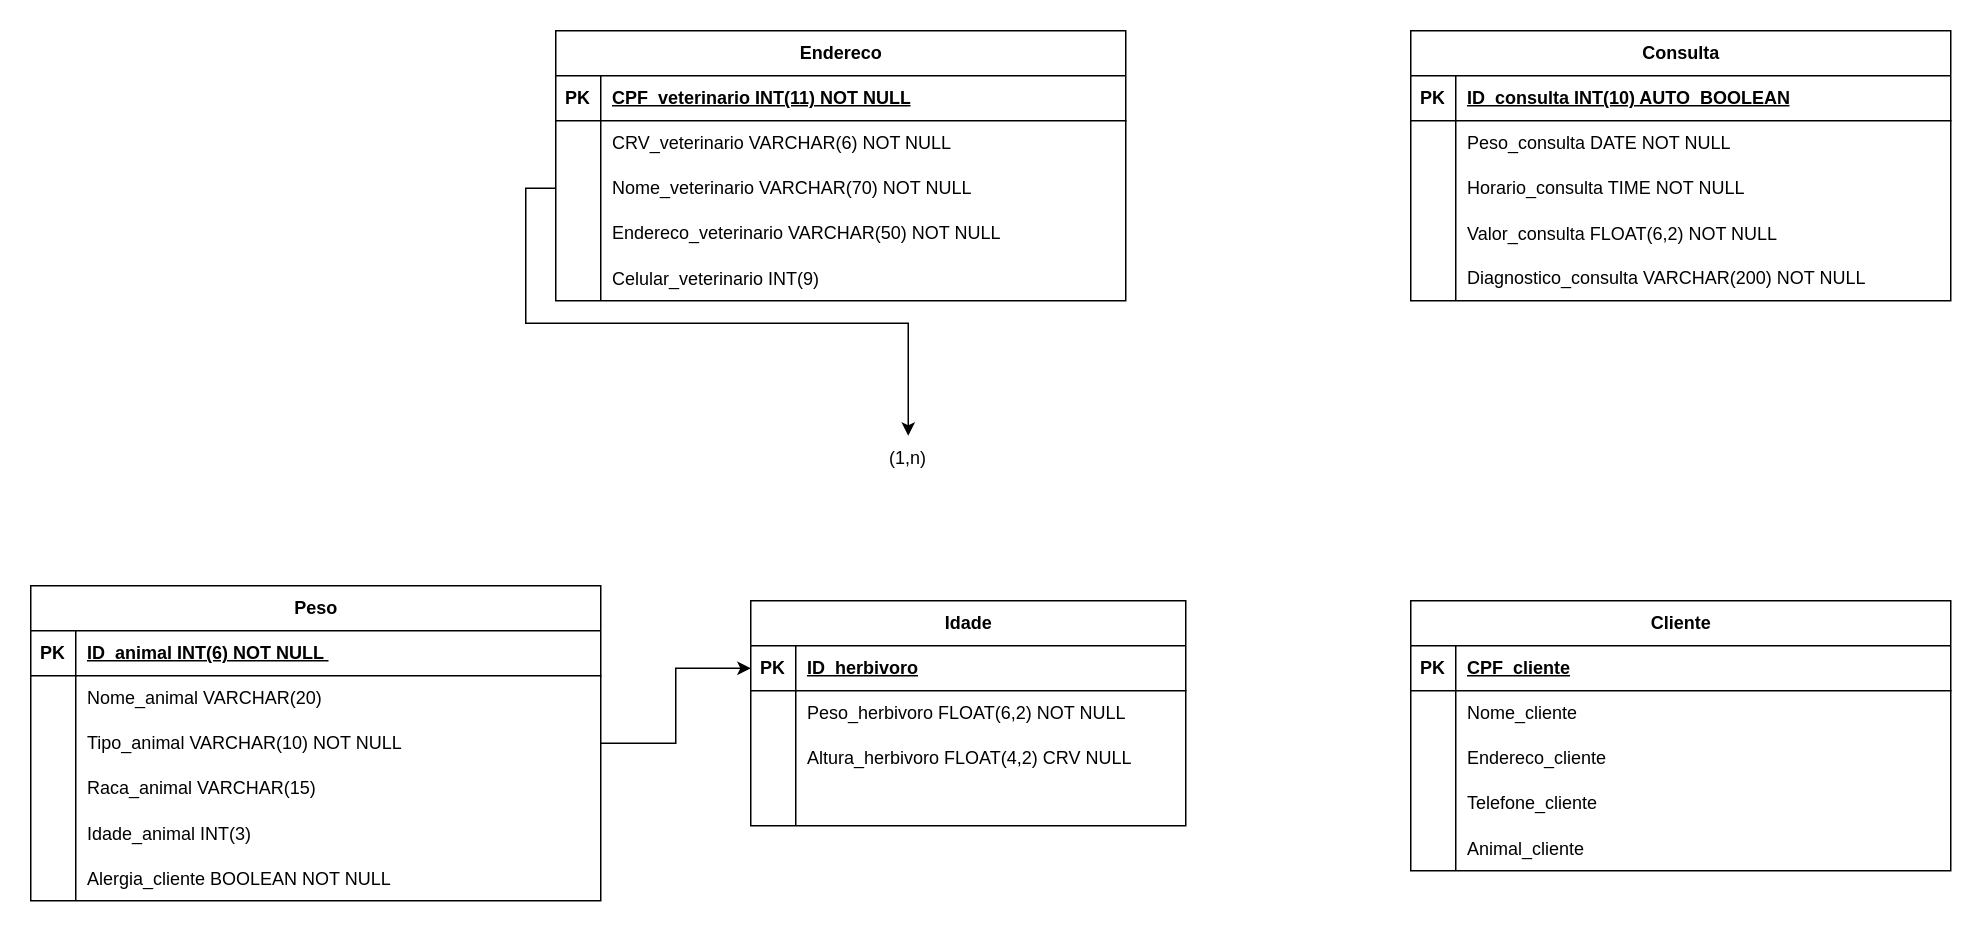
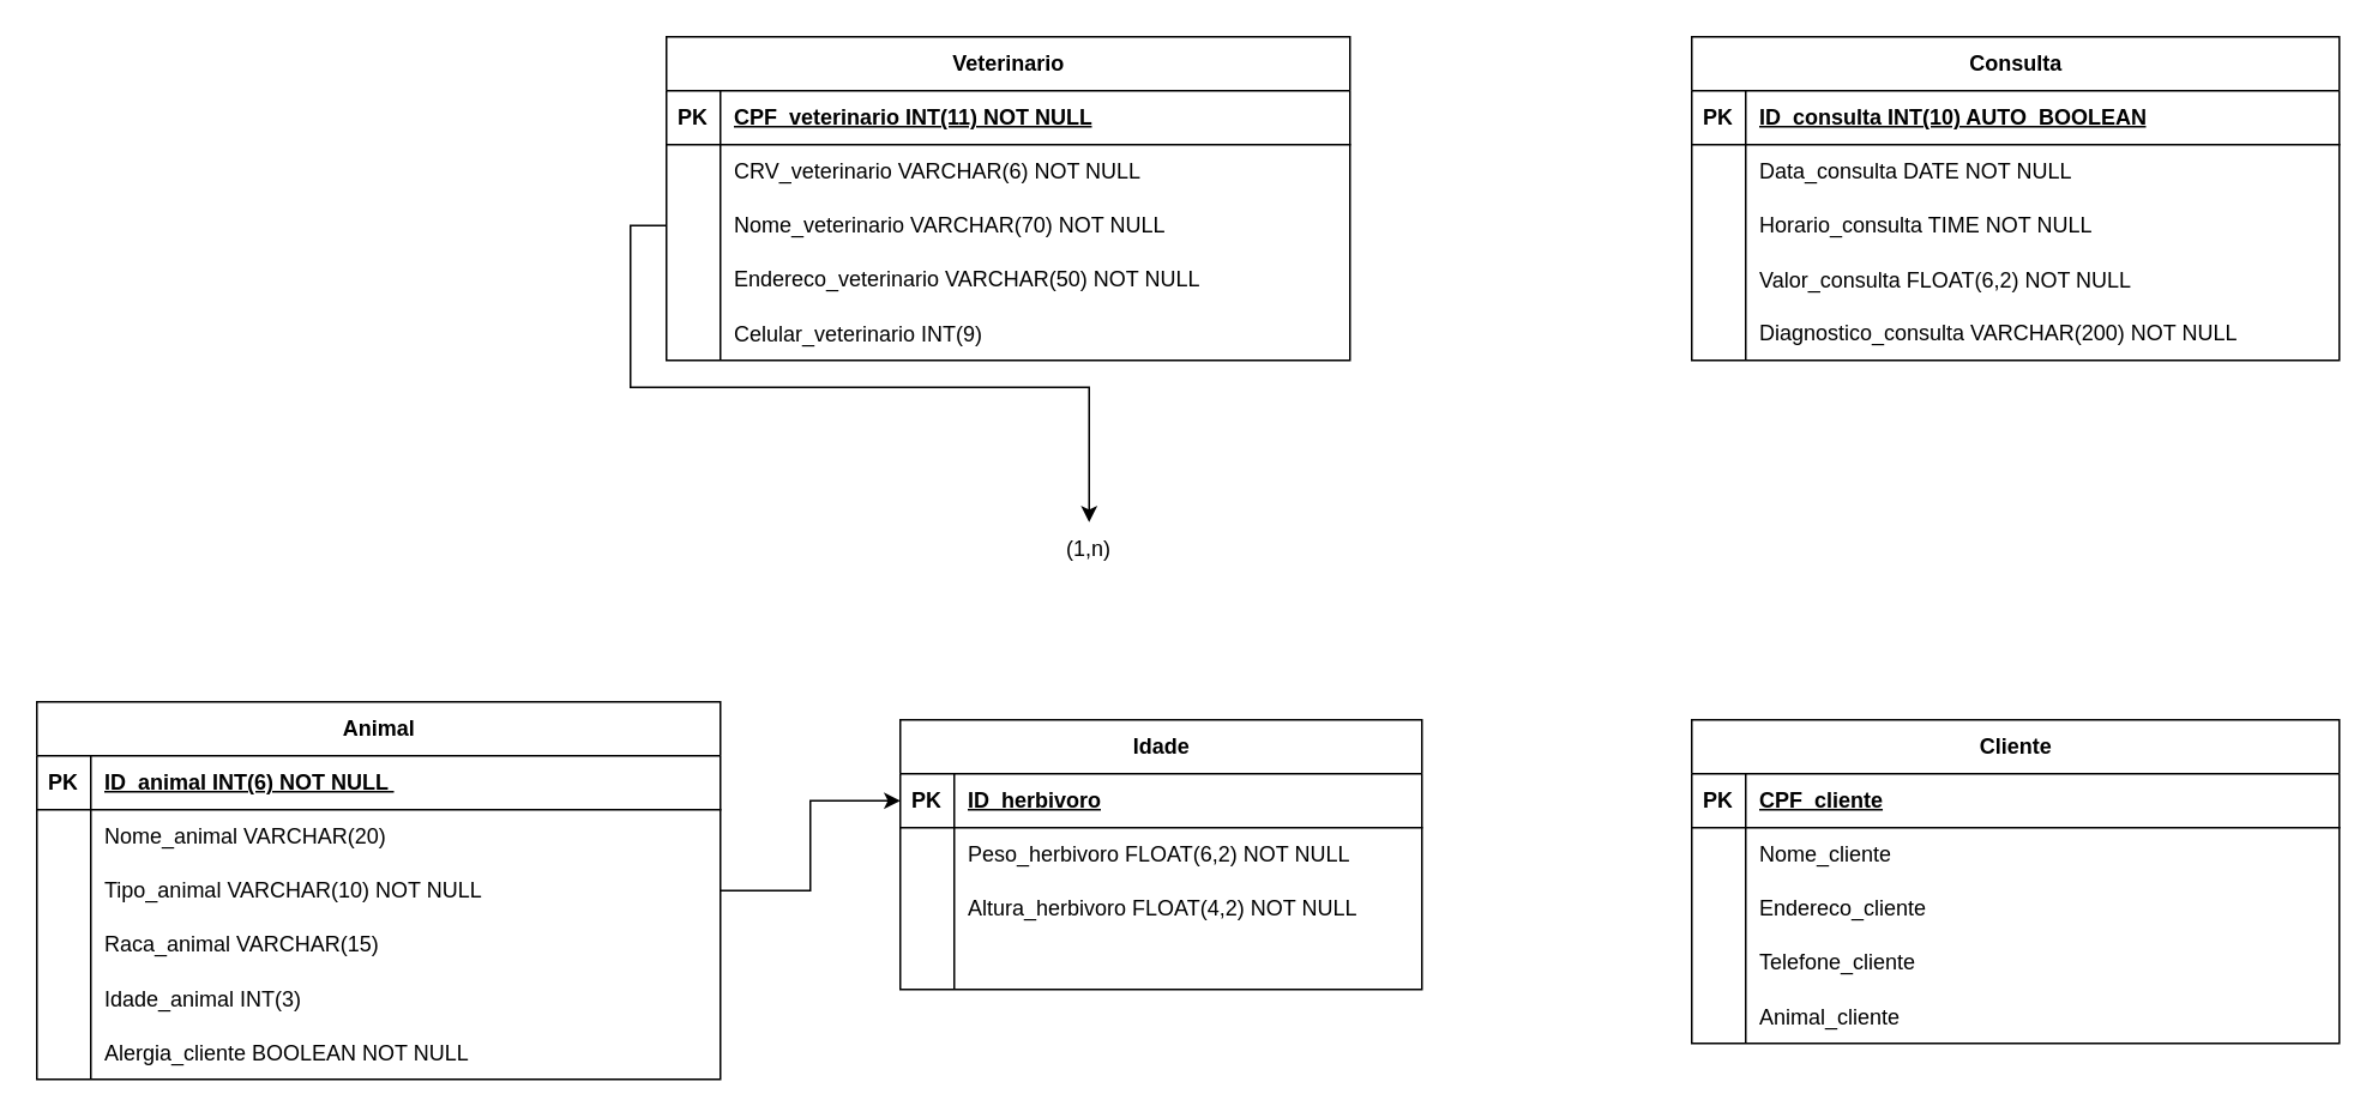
- <mxCell id="2" value="Endereco" style="shape=table;startSize=30;container=1;collapsible=1;childLayout=tableLayout;fixedRows=1;rowLines=0;fontStyle=1;align=center;resizeLast=1;html=1;" vertex="1" parent="1"><mxGeometry x="370" y="20" width="380" height="180" as="geometry" /></mxCell>
+ <mxCell id="2" value="Veterinario" style="shape=table;startSize=30;container=1;collapsible=1;childLayout=tableLayout;fixedRows=1;rowLines=0;fontStyle=1;align=center;resizeLast=1;html=1;" vertex="1" parent="1"><mxGeometry x="370" y="20" width="380" height="180" as="geometry" /></mxCell>
- <mxCell id="24" value="Peso_consulta DATE NOT NULL" style="shape=partialRectangle;connectable=0;fillColor=none;top=0;left=0;bottom=0;right=0;align=left;spacingLeft=6;overflow=hidden;whiteSpace=wrap;html=1;" vertex="1" parent="22"><mxGeometry x="30" width="330" height="30" as="geometry"><mxRectangle width="330" height="30" as="alternateBounds" /></mxGeometry></mxCell>
+ <mxCell id="24" value="Data_consulta DATE NOT NULL" style="shape=partialRectangle;connectable=0;fillColor=none;top=0;left=0;bottom=0;right=0;align=left;spacingLeft=6;overflow=hidden;whiteSpace=wrap;html=1;" vertex="1" parent="22"><mxGeometry x="30" width="330" height="30" as="geometry"><mxRectangle width="330" height="30" as="alternateBounds" /></mxGeometry></mxCell>
- <mxCell id="34" value="Peso" style="shape=table;startSize=30;container=1;collapsible=1;childLayout=tableLayout;fixedRows=1;rowLines=0;fontStyle=1;align=center;resizeLast=1;html=1;" vertex="1" parent="1"><mxGeometry x="20" y="390" width="380" height="210" as="geometry" /></mxCell>
+ <mxCell id="34" value="Animal" style="shape=table;startSize=30;container=1;collapsible=1;childLayout=tableLayout;fixedRows=1;rowLines=0;fontStyle=1;align=center;resizeLast=1;html=1;" vertex="1" parent="1"><mxGeometry x="20" y="390" width="380" height="210" as="geometry" /></mxCell>
- <mxCell id="78" value="Altura_herbivoro FLOAT(4,2) CRV NULL" style="shape=partialRectangle;connectable=0;fillColor=none;top=0;left=0;bottom=0;right=0;align=left;spacingLeft=6;overflow=hidden;whiteSpace=wrap;html=1;" vertex="1" parent="76"><mxGeometry x="30" width="260" height="30" as="geometry"><mxRectangle width="260" height="30" as="alternateBounds" /></mxGeometry></mxCell>
+ <mxCell id="78" value="Altura_herbivoro FLOAT(4,2) NOT NULL" style="shape=partialRectangle;connectable=0;fillColor=none;top=0;left=0;bottom=0;right=0;align=left;spacingLeft=6;overflow=hidden;whiteSpace=wrap;html=1;" vertex="1" parent="76"><mxGeometry x="30" width="260" height="30" as="geometry"><mxRectangle width="260" height="30" as="alternateBounds" /></mxGeometry></mxCell>
